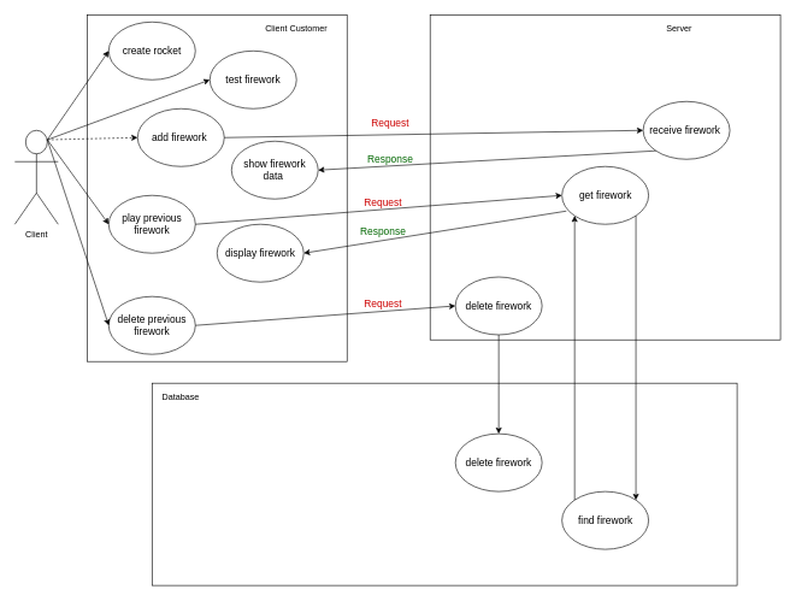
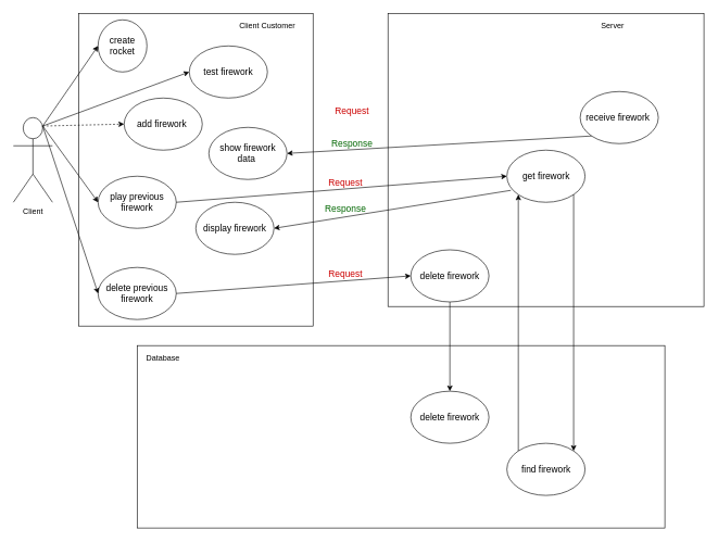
- <mxCell id="6" value="&lt;font style=&quot;font-size: 14px&quot;&gt;create rocket&lt;/font&gt;" style="ellipse;whiteSpace=wrap;html=1;" vertex="1" parent="1"><mxGeometry x="150" y="30" width="120" height="80" as="geometry" /></mxCell>
+ <mxCell id="6" value="&lt;font style=&quot;font-size: 14px&quot;&gt;create rocket&lt;/font&gt;" style="ellipse;whiteSpace=wrap;html=1;" vertex="1" parent="1"><mxGeometry x="150" y="30" width="75" height="80" as="geometry" /></mxCell>
- <mxCell id="25" value="" style="endArrow=classic;html=1;exitX=1;exitY=0.5;exitDx=0;exitDy=0;entryX=0;entryY=0.5;entryDx=0;entryDy=0;" edge="1" parent="1" source="8" target="19"><mxGeometry width="50" height="50" relative="1" as="geometry"><mxPoint x="630" y="440" as="sourcePoint" /><mxPoint x="680" y="390" as="targetPoint" /></mxGeometry></mxCell>
